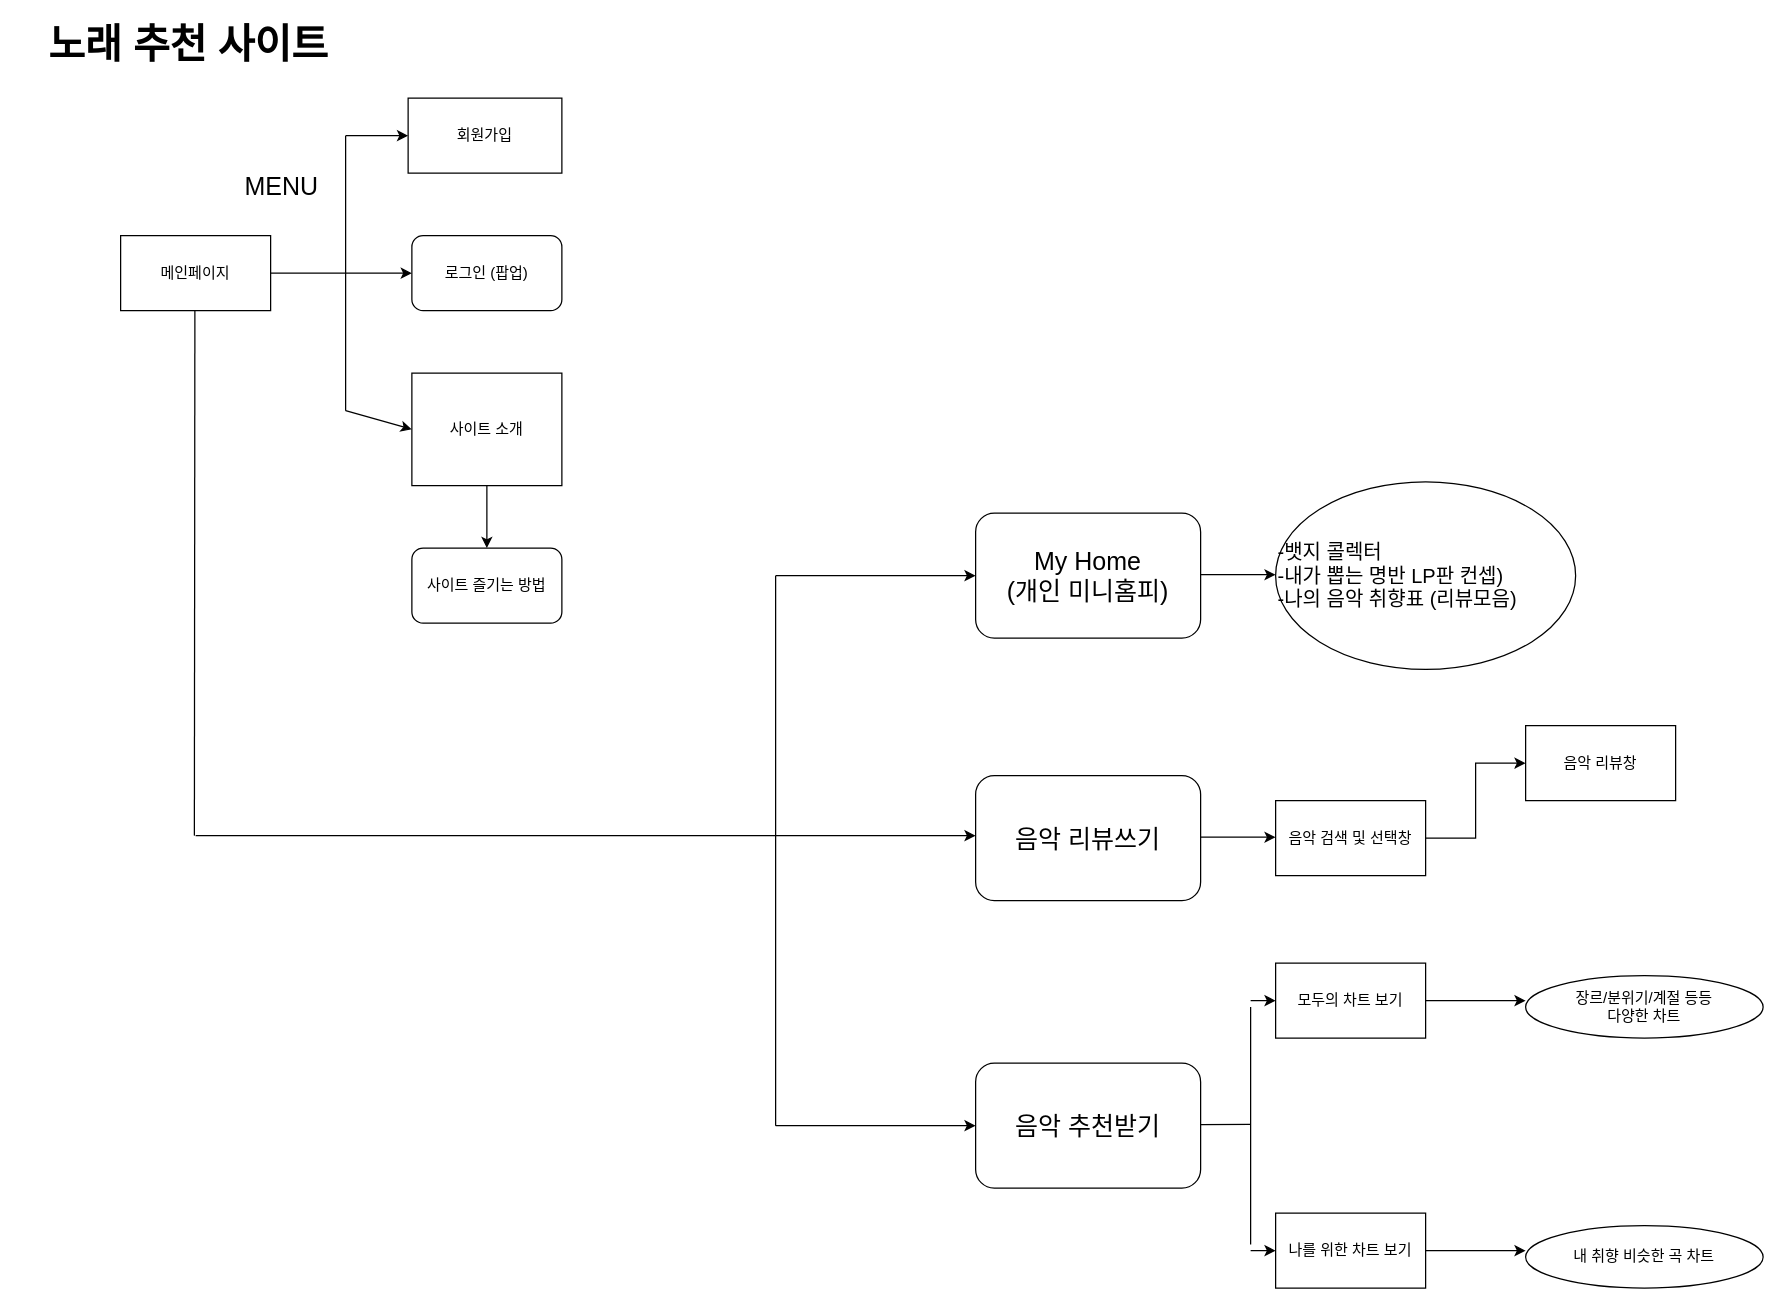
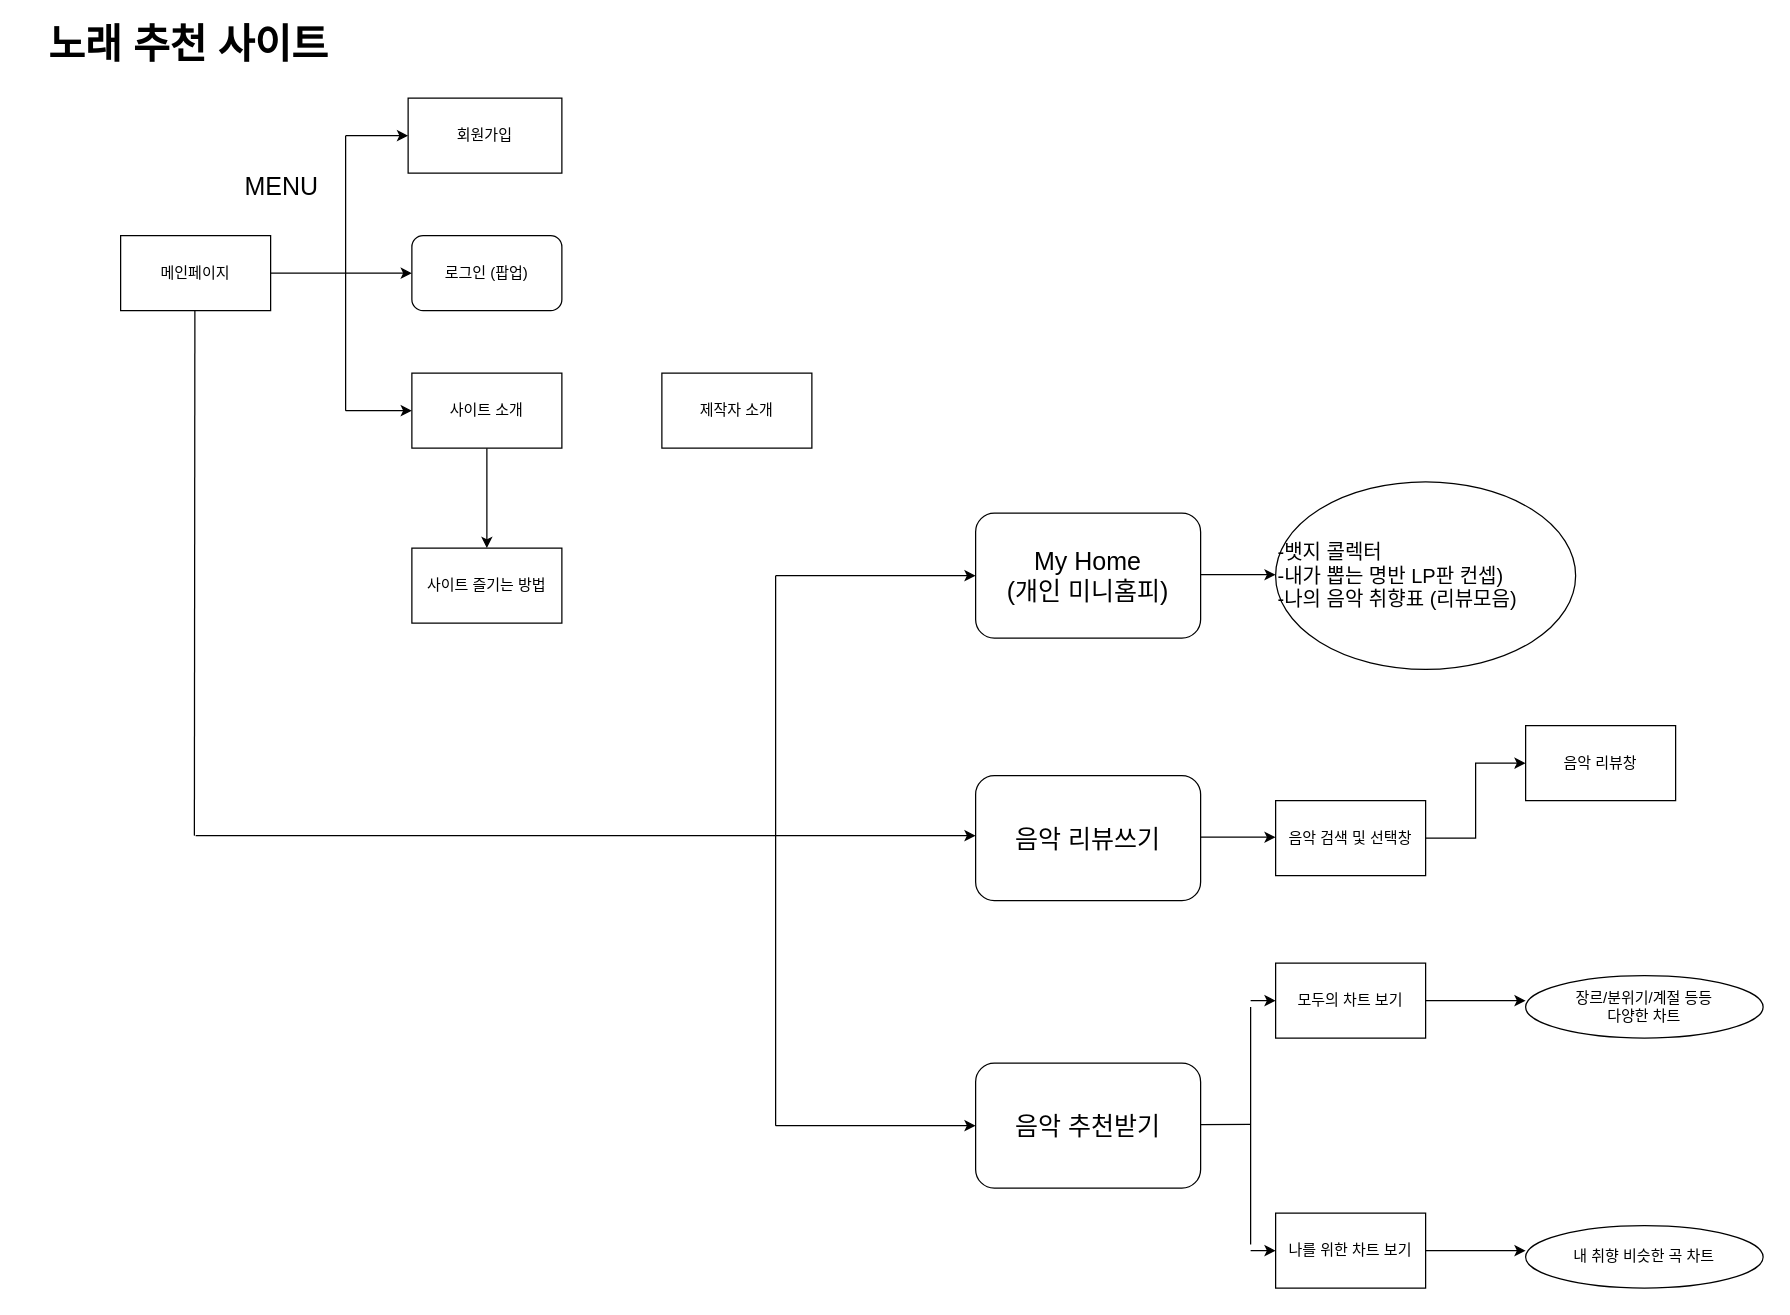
+ <mxCell id="11" value="제작자 소개" style="rounded=0;whiteSpace=wrap;html=1;" vertex="1" parent="1"><mxGeometry x="529" y="298" width="120" height="60" as="geometry" /></mxCell>
- <mxCell id="9" value="사이트 소개" style="rounded=0;whiteSpace=wrap;html=1;" vertex="1" parent="1"><mxGeometry x="329" y="298" width="120" height="90" as="geometry" /></mxCell>
+ <mxCell id="9" value="사이트 소개" style="rounded=0;whiteSpace=wrap;html=1;" vertex="1" parent="1"><mxGeometry x="329" y="298" width="120" height="60" as="geometry" /></mxCell>
- <mxCell id="10" value="사이트 즐기는 방법" style="whiteSpace=wrap;html=1;rounded=1;" vertex="1" parent="1"><mxGeometry x="329" y="438" width="120" height="60" as="geometry" /></mxCell>
+ <mxCell id="10" value="사이트 즐기는 방법" style="rounded=0;whiteSpace=wrap;html=1;" vertex="1" parent="1"><mxGeometry x="329" y="438" width="120" height="60" as="geometry" /></mxCell>
